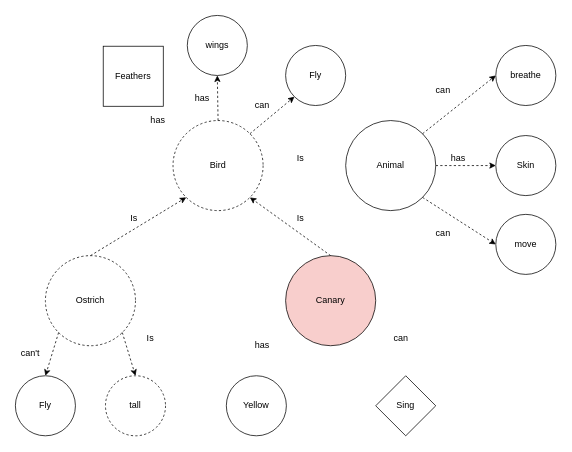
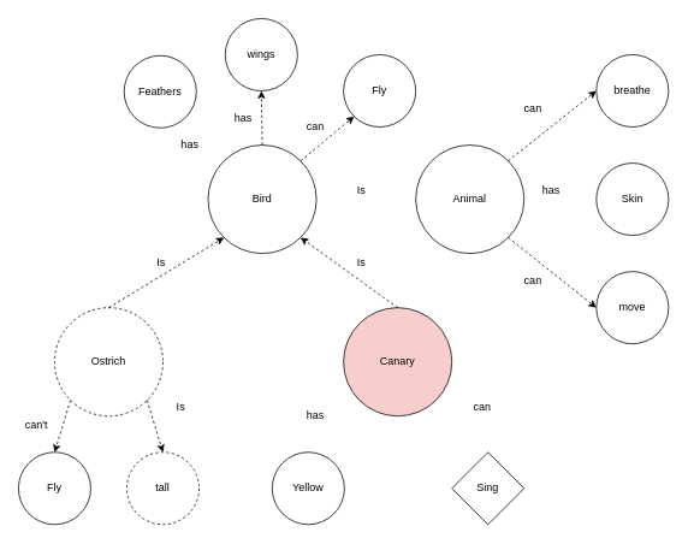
- <mxCell id="14" value="Feathers" style="whiteSpace=wrap;html=1;rounded=0;" vertex="1" parent="1"><mxGeometry x="137" y="61" width="80" height="80" as="geometry" /></mxCell>
+ <mxCell id="14" value="Feathers" style="ellipse;whiteSpace=wrap;html=1;" vertex="1" parent="1"><mxGeometry x="137" y="61" width="80" height="80" as="geometry" /></mxCell>
- <mxCell id="12" value="Bird" style="ellipse;whiteSpace=wrap;html=1;dashed=1;" vertex="1" parent="1"><mxGeometry x="230" y="160" width="120" height="120" as="geometry" /></mxCell>
+ <mxCell id="12" value="Bird" style="ellipse;whiteSpace=wrap;html=1;" vertex="1" parent="1"><mxGeometry x="230" y="160" width="120" height="120" as="geometry" /></mxCell>
- <mxCell id="7" value="" style="endArrow=classic;dashed=1;html=1;endFill=1;entryX=0;entryY=0.5;entryDx=0;entryDy=0;exitX=1;exitY=0.5;exitDx=0;exitDy=0;" edge="1" parent="1" source="2" target="4"><mxGeometry width="50" height="50" relative="1" as="geometry"><mxPoint x="490" y="310" as="sourcePoint" /><mxPoint x="540" y="260" as="targetPoint" /></mxGeometry></mxCell>
- <mxCell id="5" value="move" style="ellipse;whiteSpace=wrap;html=1;" vertex="1" parent="1"><mxGeometry x="660" y="285" width="80" height="80" as="geometry" /></mxCell>
+ <mxCell id="5" value="move" style="ellipse;whiteSpace=wrap;html=1;" vertex="1" parent="1"><mxGeometry x="660" y="300" width="80" height="80" as="geometry" /></mxCell>
